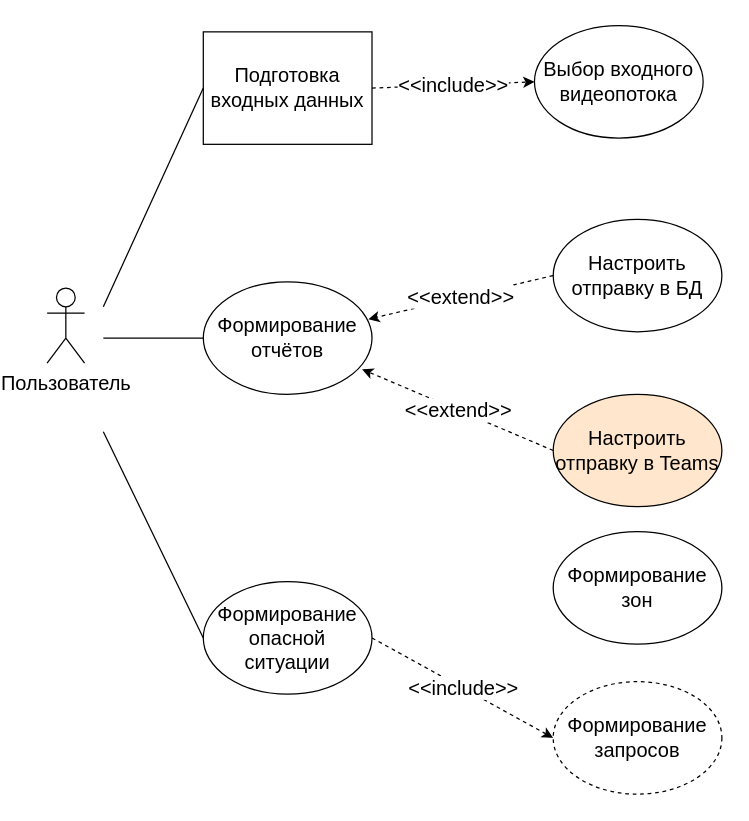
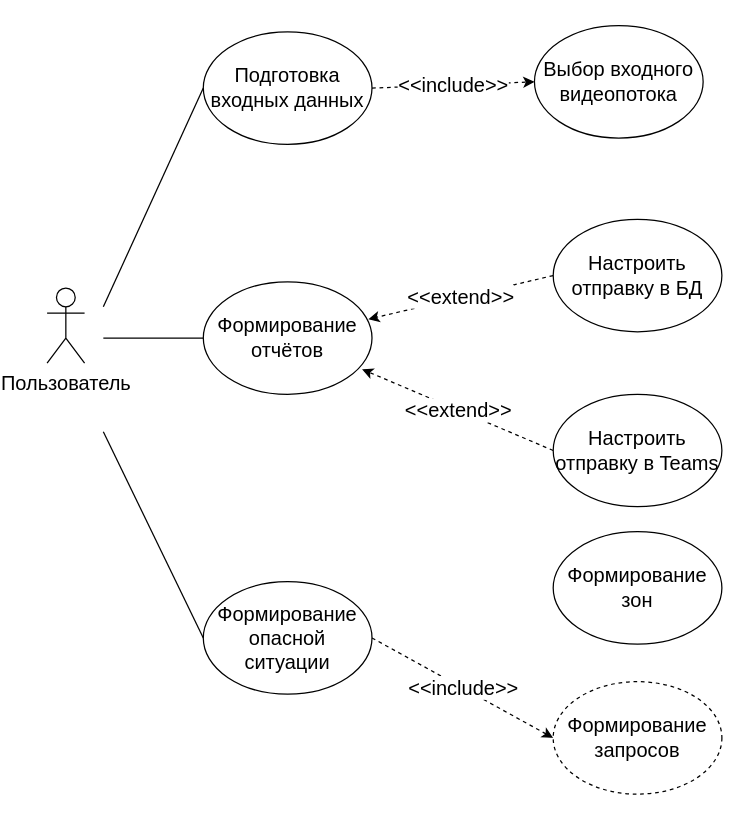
- <mxCell id="3" value="Подготовка входных данных" style="whiteSpace=wrap;html=1;fontSize=16;rounded=0;" parent="1" vertex="1"><mxGeometry x="145" y="25" width="135" height="90" as="geometry" /></mxCell>
+ <mxCell id="3" value="Подготовка входных данных" style="ellipse;whiteSpace=wrap;html=1;fontSize=16;" parent="1" vertex="1"><mxGeometry x="145" y="25" width="135" height="90" as="geometry" /></mxCell>
- <mxCell id="12" value="Настроить отправку в Teams" style="ellipse;whiteSpace=wrap;html=1;fontSize=16;fillColor=#ffe6cc;" parent="1" vertex="1"><mxGeometry x="425" y="315" width="135" height="90" as="geometry" /></mxCell>
+ <mxCell id="12" value="Настроить отправку в Teams" style="ellipse;whiteSpace=wrap;html=1;fontSize=16;" parent="1" vertex="1"><mxGeometry x="425" y="315" width="135" height="90" as="geometry" /></mxCell>
